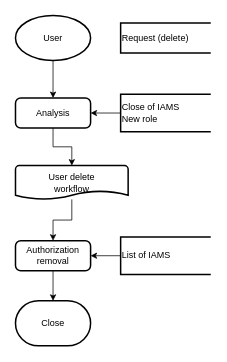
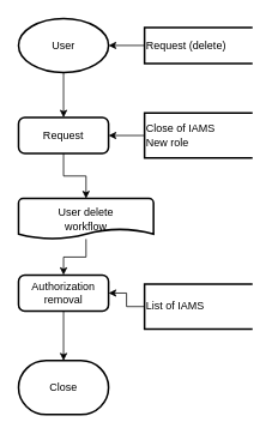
+ <mxCell id="5" value="" style="edgeStyle=orthogonalEdgeStyle;rounded=0;orthogonalLoop=1;jettySize=auto;html=1;" edge="1" parent="1" source="6" target="4"><mxGeometry relative="1" as="geometry" /></mxCell>
- <mxCell id="8" value="Analysis" style="rounded=1;whiteSpace=wrap;html=1;absoluteArcSize=1;arcSize=14;strokeWidth=2;" vertex="1" parent="1"><mxGeometry x="20" y="130" width="100" height="40" as="geometry" /></mxCell>
+ <mxCell id="8" value="Request" style="rounded=1;whiteSpace=wrap;html=1;absoluteArcSize=1;arcSize=14;strokeWidth=2;" vertex="1" parent="1"><mxGeometry x="20" y="130" width="100" height="40" as="geometry" /></mxCell>
- <mxCell id="14" value="Authorization removal" style="rounded=1;whiteSpace=wrap;html=1;absoluteArcSize=1;arcSize=14;strokeWidth=2;" vertex="1" parent="1"><mxGeometry x="20" y="320" width="100" height="40" as="geometry" /></mxCell>
+ <mxCell id="14" value="Authorization removal" style="rounded=1;whiteSpace=wrap;html=1;absoluteArcSize=1;arcSize=14;strokeWidth=2;" vertex="1" parent="1"><mxGeometry x="20" y="305" width="100" height="40" as="geometry" /></mxCell>
